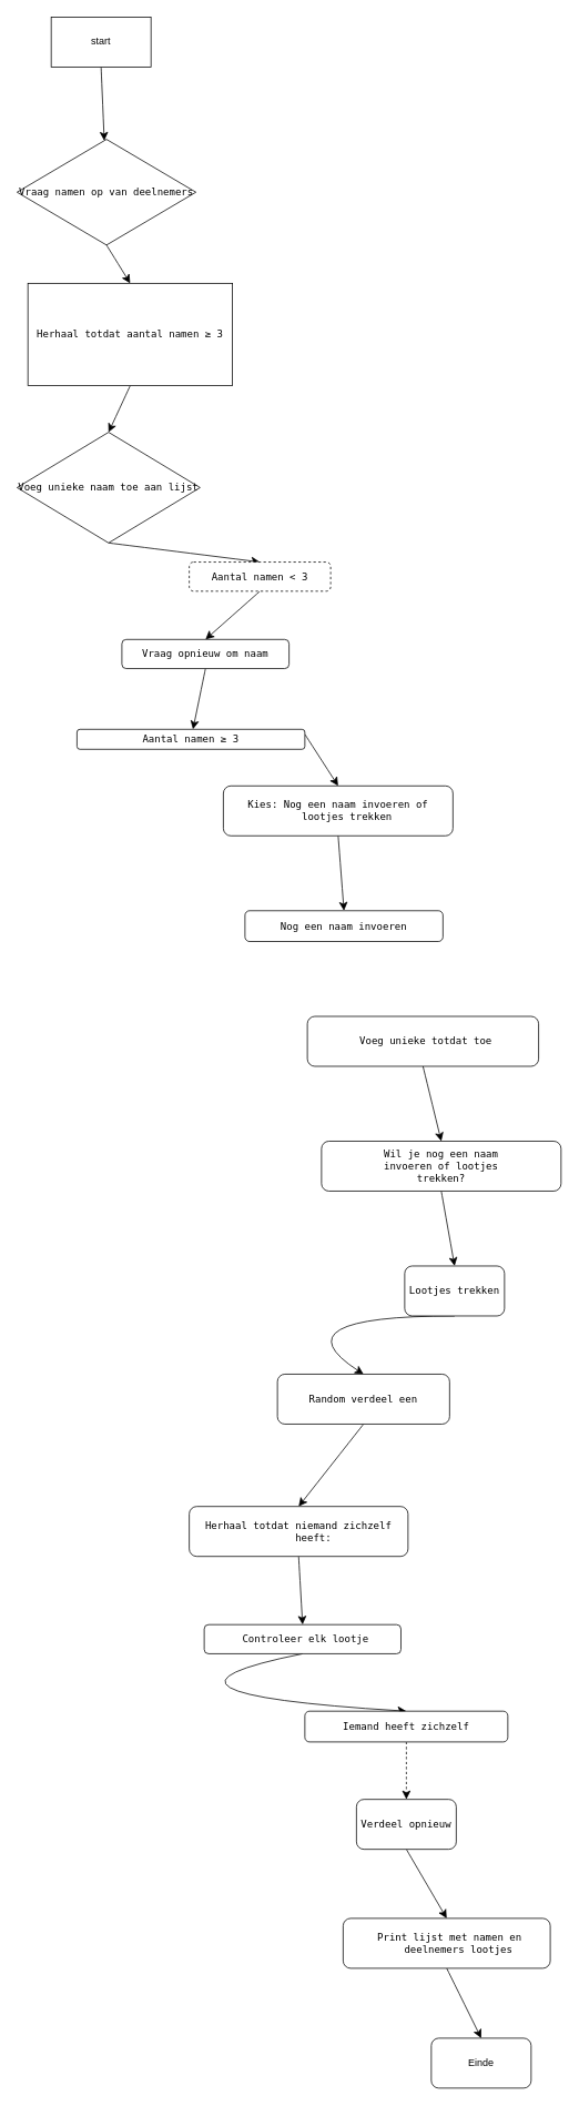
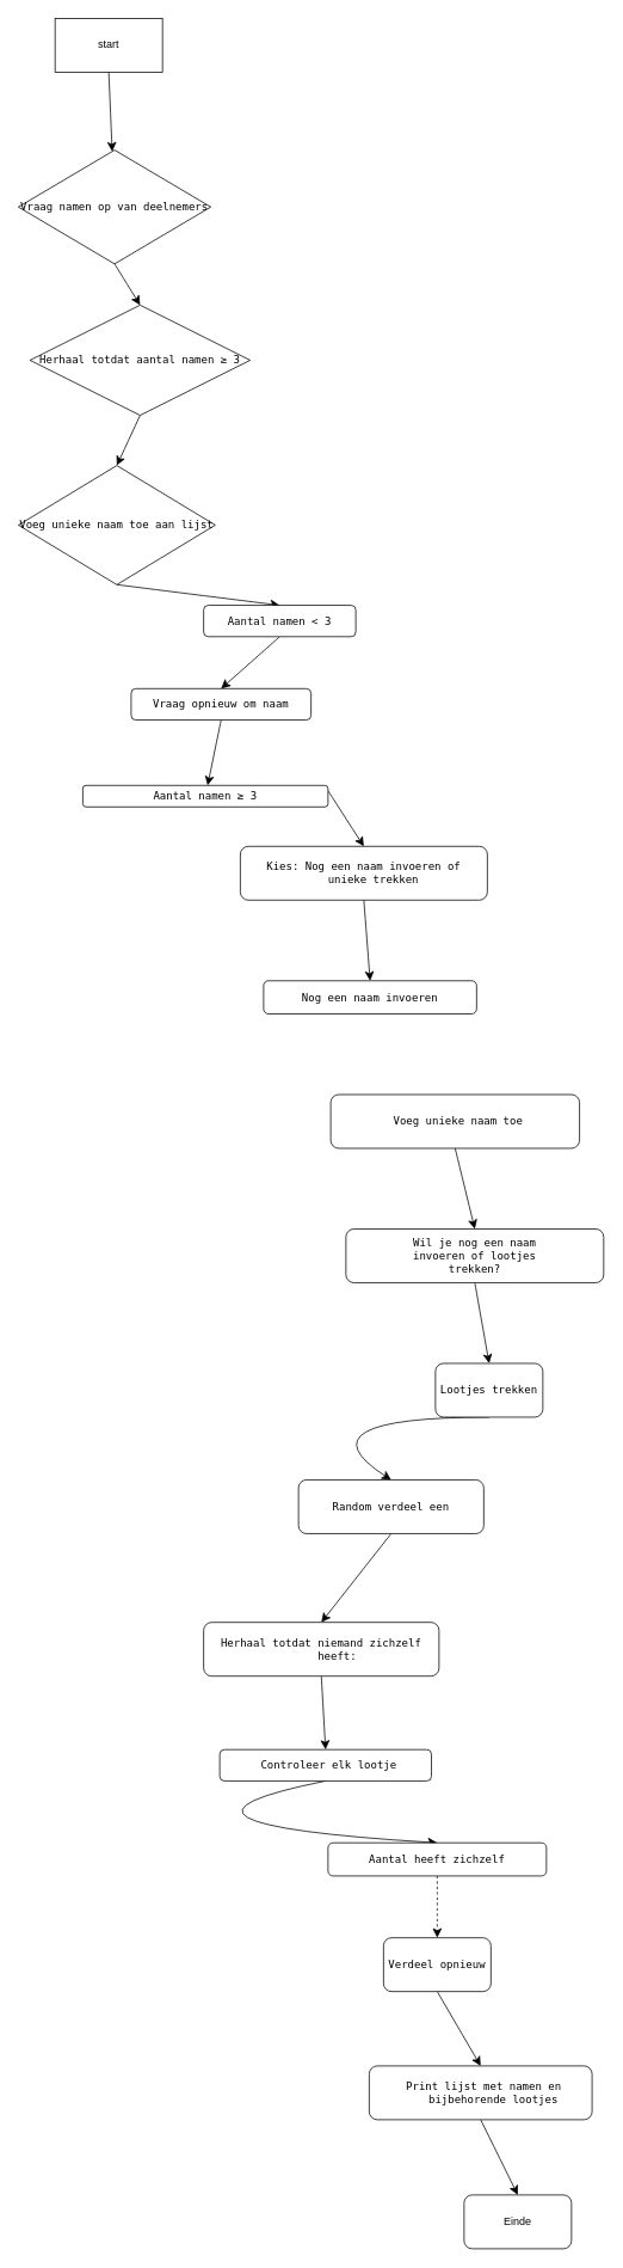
- <mxCell id="7" value="&lt;pre&gt;Herhaal totdat aantal namen ≥ 3&lt;/pre&gt;" style="whiteSpace=wrap;html=1;rounded=0;" vertex="1" parent="1"><mxGeometry x="33" y="340" width="246" height="123" as="geometry" /></mxCell>
+ <mxCell id="7" value="&lt;pre&gt;Herhaal totdat aantal namen ≥ 3&lt;/pre&gt;" style="rhombus;whiteSpace=wrap;html=1;" vertex="1" parent="1"><mxGeometry x="33" y="340" width="246" height="123" as="geometry" /></mxCell>
- <mxCell id="11" value="&lt;pre&gt;Aantal namen &amp;lt; 3&lt;/pre&gt;" style="rounded=1;whiteSpace=wrap;html=1;dashed=1;" vertex="1" parent="1"><mxGeometry x="227" y="675" width="170" height="35" as="geometry" /></mxCell>
+ <mxCell id="11" value="&lt;pre&gt;Aantal namen &amp;lt; 3&lt;/pre&gt;" style="rounded=1;whiteSpace=wrap;html=1;" vertex="1" parent="1"><mxGeometry x="227" y="675" width="170" height="35" as="geometry" /></mxCell>
- <mxCell id="17" value="&lt;pre&gt;Kies: Nog een naam invoeren of&lt;br/&gt;   lootjes trekken&lt;/pre&gt;" style="rounded=1;whiteSpace=wrap;html=1;" vertex="1" parent="1"><mxGeometry x="268" y="944" width="276" height="60" as="geometry" /></mxCell>
+ <mxCell id="17" value="&lt;pre&gt;Kies: Nog een naam invoeren of&lt;br/&gt;   unieke trekken&lt;/pre&gt;" style="rounded=1;whiteSpace=wrap;html=1;" vertex="1" parent="1"><mxGeometry x="268" y="944" width="276" height="60" as="geometry" /></mxCell>
- <mxCell id="20" value="&lt;pre&gt; Voeg unieke totdat toe&lt;br&gt;&lt;/pre&gt;" style="rounded=1;whiteSpace=wrap;html=1;" vertex="1" parent="1"><mxGeometry x="369" y="1221" width="278" height="60" as="geometry" /></mxCell>
+ <mxCell id="20" value="&lt;pre&gt; Voeg unieke naam toe&lt;br&gt;&lt;/pre&gt;" style="rounded=1;whiteSpace=wrap;html=1;" vertex="1" parent="1"><mxGeometry x="369" y="1221" width="278" height="60" as="geometry" /></mxCell>
- <mxCell id="32" value="&lt;pre&gt;Iemand heeft zichzelf&lt;/pre&gt;" style="rounded=1;whiteSpace=wrap;html=1;" vertex="1" parent="1"><mxGeometry x="366" y="2056" width="244" height="37" as="geometry" /></mxCell>
+ <mxCell id="32" value="&lt;pre&gt;Aantal heeft zichzelf&lt;/pre&gt;" style="rounded=1;whiteSpace=wrap;html=1;" vertex="1" parent="1"><mxGeometry x="366" y="2056" width="244" height="37" as="geometry" /></mxCell>
- <mxCell id="36" value="&lt;pre&gt; Print lijst met namen en&lt;br/&gt;    deelnemers lootjes&lt;/pre&gt;" style="rounded=1;whiteSpace=wrap;html=1;" vertex="1" parent="1"><mxGeometry x="412" y="2305" width="249" height="60" as="geometry" /></mxCell>
+ <mxCell id="36" value="&lt;pre&gt; Print lijst met namen en&lt;br/&gt;    bijbehorende lootjes&lt;/pre&gt;" style="rounded=1;whiteSpace=wrap;html=1;" vertex="1" parent="1"><mxGeometry x="412" y="2305" width="249" height="60" as="geometry" /></mxCell>
